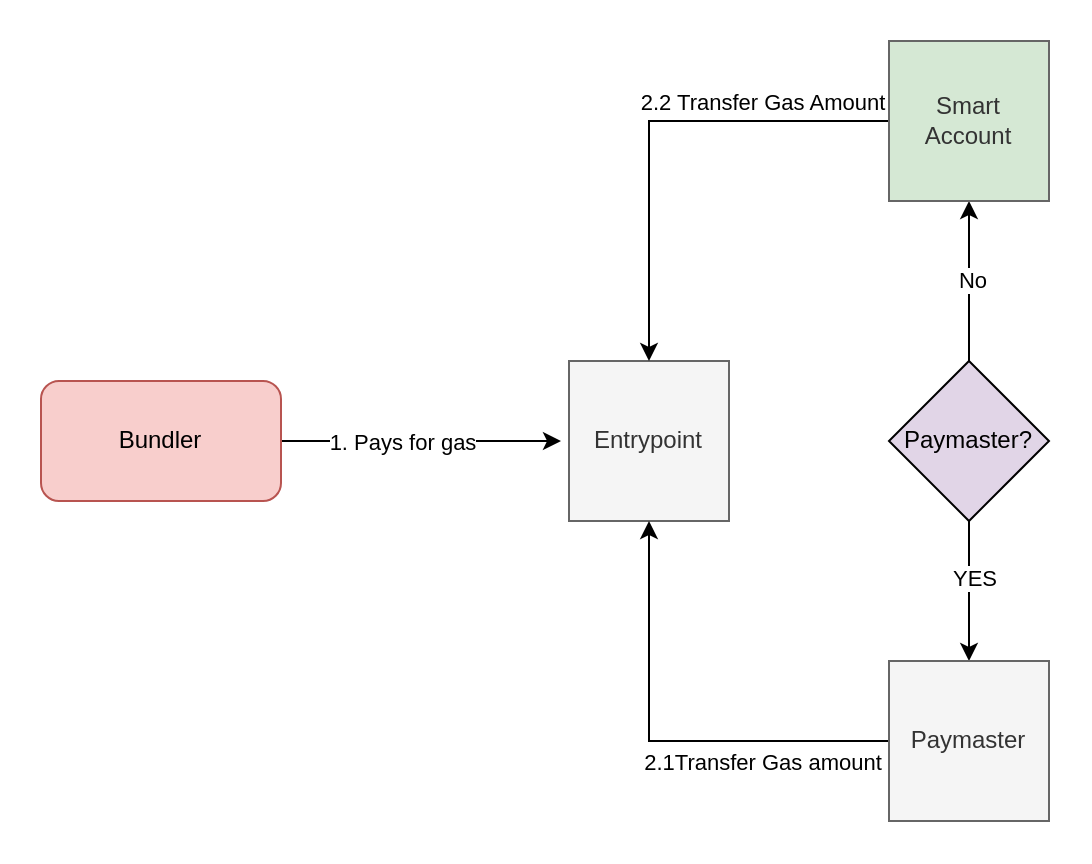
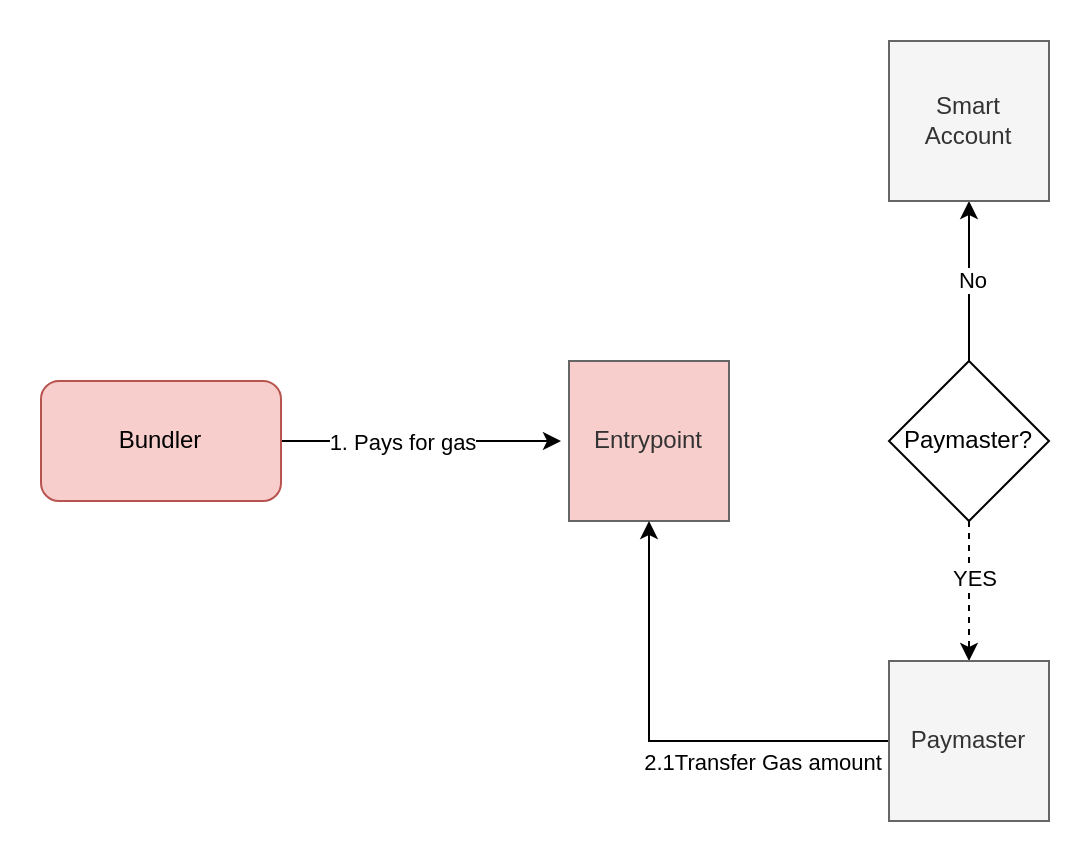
- <mxCell id="14" style="edgeStyle=orthogonalEdgeStyle;rounded=0;orthogonalLoop=1;jettySize=auto;html=1;entryX=0.5;entryY=0;entryDx=0;entryDy=0;" edge="1" parent="1" source="16" target="5"><mxGeometry relative="1" as="geometry" /></mxCell>
- <mxCell id="15" value="2.2 Transfer Gas Amount" style="edgeLabel;html=1;align=center;verticalAlign=middle;resizable=0;points=[];" vertex="1" connectable="0" parent="14"><mxGeometry x="-0.5" y="3" relative="1" as="geometry"><mxPoint x="-4" y="-13" as="offset" /></mxGeometry></mxCell>
- <mxCell id="16" value="Smart Account" style="whiteSpace=wrap;html=1;aspect=fixed;fillColor=#d5e8d4;fontColor=#333333;strokeColor=#666666;" vertex="1" parent="1"><mxGeometry x="444" y="20" width="80" height="80" as="geometry" /></mxCell>
+ <mxCell id="16" value="Smart Account" style="whiteSpace=wrap;html=1;aspect=fixed;fillColor=#f5f5f5;fontColor=#333333;strokeColor=#666666;" vertex="1" parent="1"><mxGeometry x="444" y="20" width="80" height="80" as="geometry" /></mxCell>
- <mxCell id="5" value="Entrypoint" style="whiteSpace=wrap;html=1;aspect=fixed;fillColor=#f5f5f5;fontColor=#333333;strokeColor=#666666;" vertex="1" parent="1"><mxGeometry x="284" y="180" width="80" height="80" as="geometry" /></mxCell>
+ <mxCell id="5" value="Entrypoint" style="whiteSpace=wrap;html=1;aspect=fixed;fillColor=#f8cecc;fontColor=#333333;strokeColor=#666666;" vertex="1" parent="1"><mxGeometry x="284" y="180" width="80" height="80" as="geometry" /></mxCell>
- <mxCell id="10" value="Paymaster?" style="rhombus;whiteSpace=wrap;html=1;fillColor=#e1d5e7;" vertex="1" parent="1"><mxGeometry x="444" y="180" width="80" height="80" as="geometry" /></mxCell>
+ <mxCell id="10" value="Paymaster?" style="rhombus;whiteSpace=wrap;html=1;" vertex="1" parent="1"><mxGeometry x="444" y="180" width="80" height="80" as="geometry" /></mxCell>
- <mxCell id="6" style="edgeStyle=orthogonalEdgeStyle;rounded=0;orthogonalLoop=1;jettySize=auto;html=1;entryX=0.5;entryY=0;entryDx=0;entryDy=0;" edge="1" parent="1" source="10" target="13"><mxGeometry relative="1" as="geometry" /></mxCell>
+ <mxCell id="6" style="edgeStyle=orthogonalEdgeStyle;rounded=0;orthogonalLoop=1;jettySize=auto;html=1;entryX=0.5;entryY=0;entryDx=0;entryDy=0;dashed=1;" edge="1" parent="1" source="10" target="13"><mxGeometry relative="1" as="geometry" /></mxCell>
